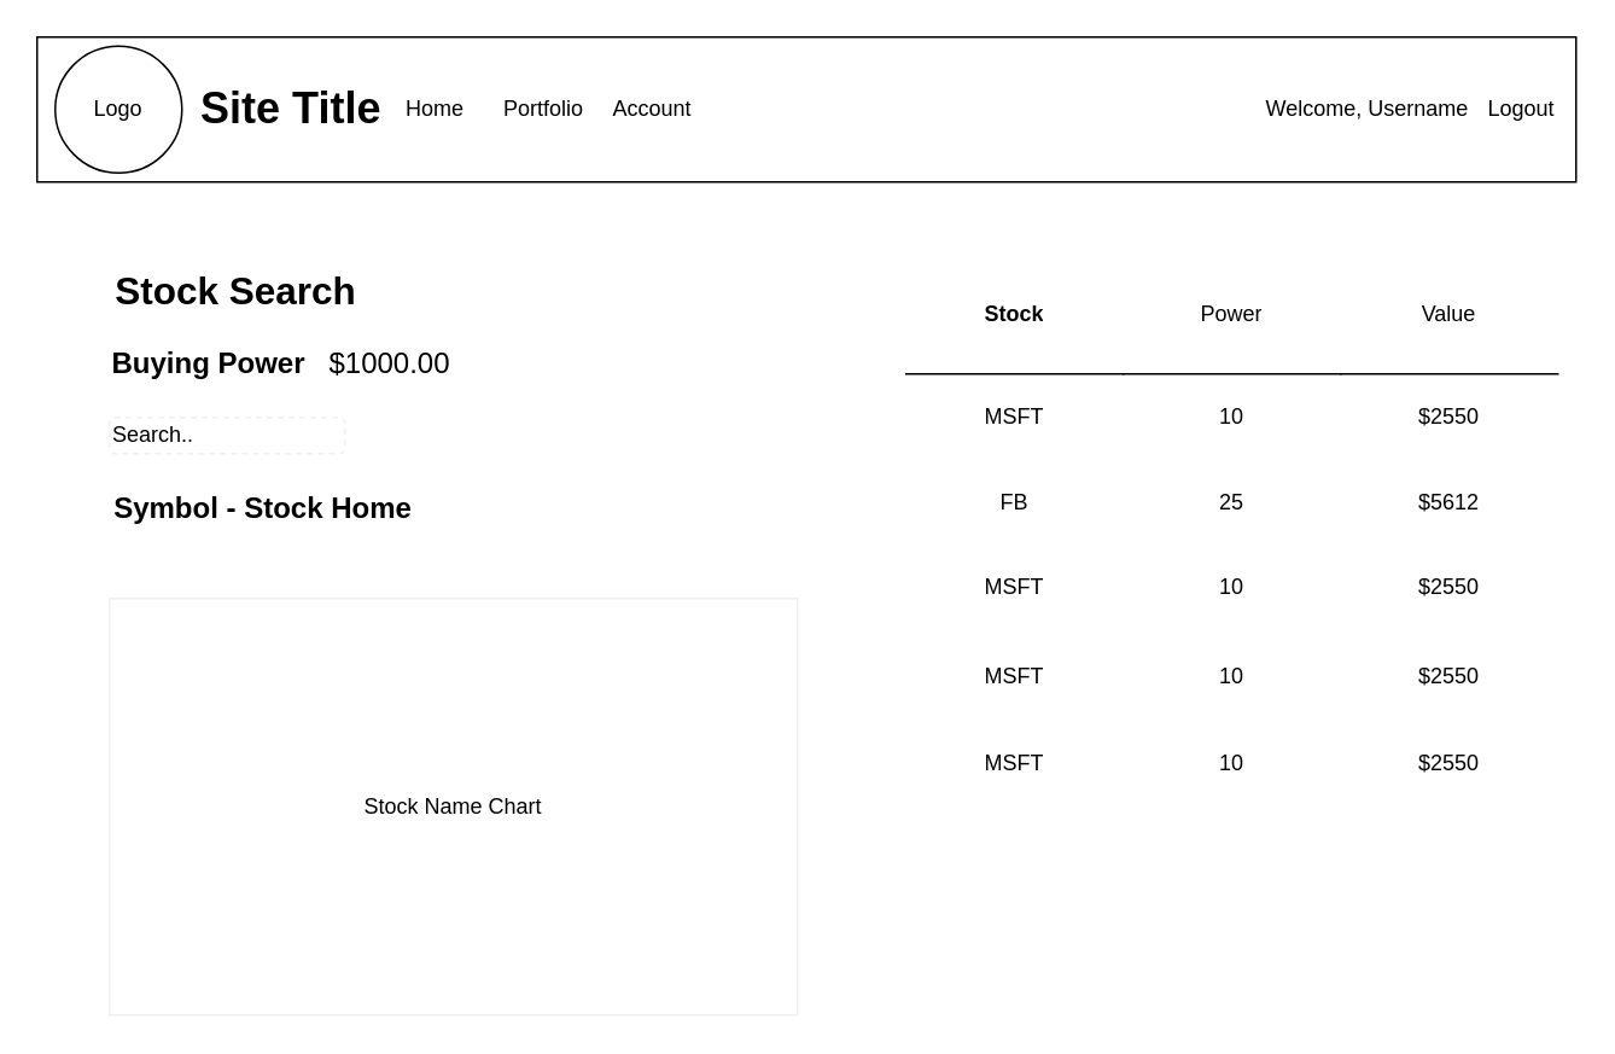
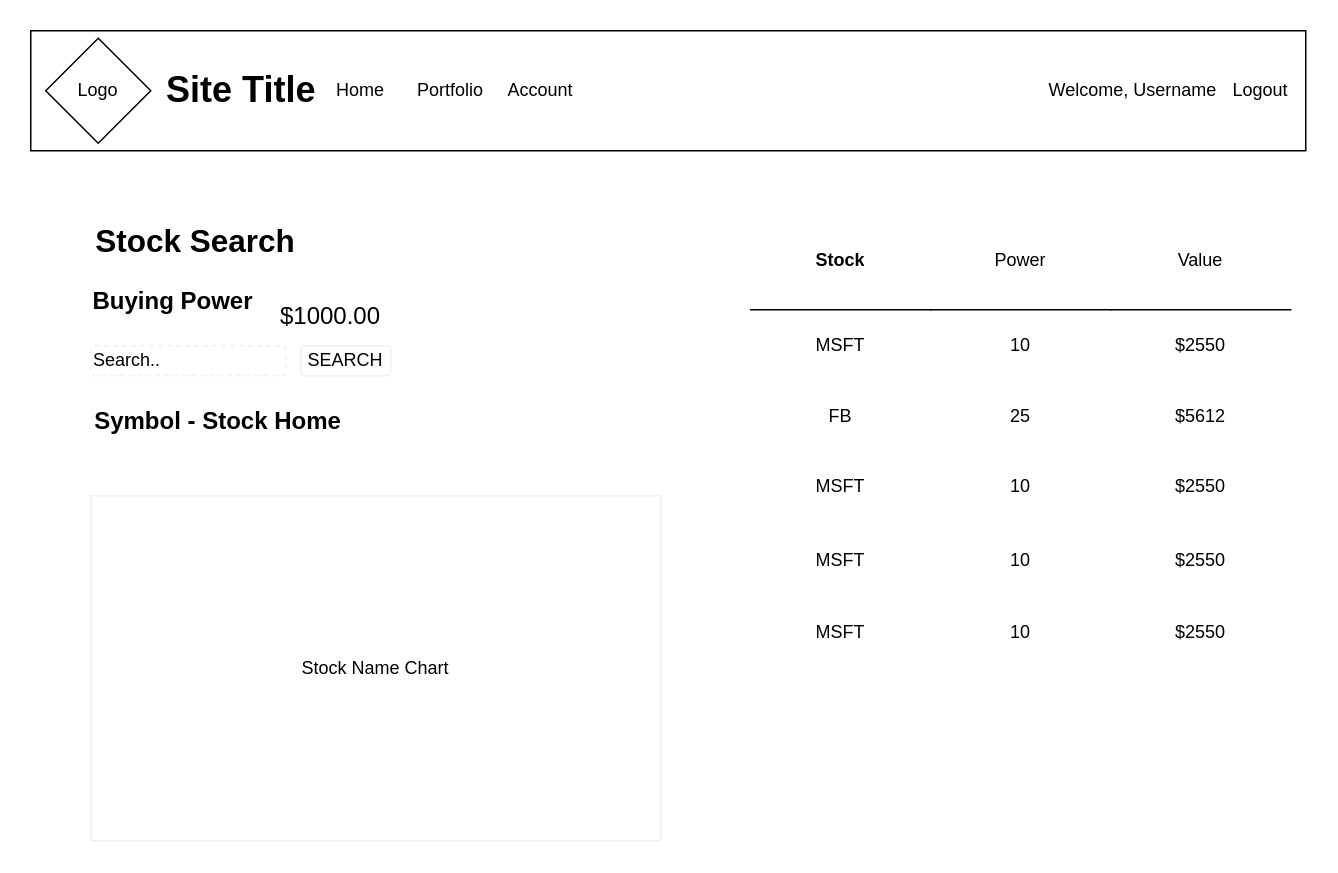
- <mxCell id="4" value="Logo" style="ellipse;whiteSpace=wrap;html=1;aspect=fixed;" vertex="1" parent="1"><mxGeometry x="30" y="25" width="70" height="70" as="geometry" /></mxCell>
+ <mxCell id="4" value="Logo" style="rhombus;whiteSpace=wrap;html=1;aspect=fixed;" vertex="1" parent="1"><mxGeometry x="30" y="25" width="70" height="70" as="geometry" /></mxCell>
- <mxCell id="37" value="&lt;font style=&quot;font-size: 16px&quot;&gt;$1000.00&lt;/font&gt;" style="text;html=1;strokeColor=none;fillColor=none;align=center;verticalAlign=middle;whiteSpace=wrap;rounded=0;" vertex="1" parent="1"><mxGeometry x="190" y="190" width="50" height="20" as="geometry" /></mxCell>
+ <mxCell id="37" value="&lt;font style=&quot;font-size: 16px&quot;&gt;$1000.00&lt;/font&gt;" style="text;html=1;strokeColor=none;fillColor=none;align=center;verticalAlign=middle;whiteSpace=wrap;rounded=0;" vertex="1" parent="1"><mxGeometry x="195" y="200" width="50" height="20" as="geometry" /></mxCell>
+ <mxCell id="41" value="SEARCH" style="rounded=1;whiteSpace=wrap;html=1;strokeColor=#f0f0f0;" vertex="1" parent="1"><mxGeometry x="200" y="230" width="60" height="20" as="geometry" /></mxCell>
